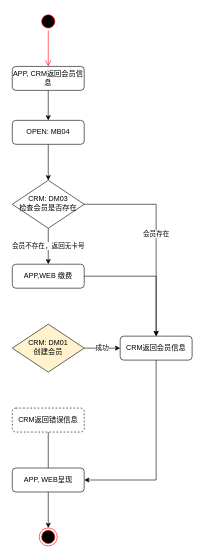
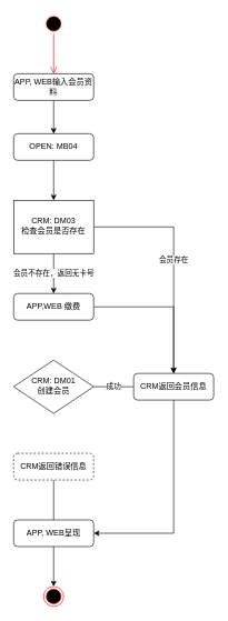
- <mxCell id="3" value="APP, CRM返回会员信息" style="rounded=1;whiteSpace=wrap;html=1;fontSize=12;glass=0;strokeWidth=1;shadow=0;" parent="1" vertex="1"><mxGeometry x="20" y="110" width="120" height="40" as="geometry" /></mxCell>
+ <mxCell id="3" value="APP, WEB输入会员资料" style="rounded=1;whiteSpace=wrap;html=1;fontSize=12;glass=0;strokeWidth=1;shadow=0;" parent="1" vertex="1"><mxGeometry x="20" y="110" width="120" height="40" as="geometry" /></mxCell>
- <mxCell id="8" value="CRM: DM03&lt;br&gt;检查会员是否存在" style="rhombus;whiteSpace=wrap;html=1;shadow=0;fontFamily=Helvetica;fontSize=12;align=center;strokeWidth=1;spacing=6;spacingTop=-4;" vertex="1" parent="1"><mxGeometry x="20" y="300" width="120" height="80" as="geometry" /></mxCell>
+ <mxCell id="8" value="CRM: DM03&lt;br&gt;检查会员是否存在" style="whiteSpace=wrap;html=1;shadow=0;fontFamily=Helvetica;fontSize=12;align=center;strokeWidth=1;spacing=6;spacingTop=-4;rounded=0;" vertex="1" parent="1"><mxGeometry x="20" y="300" width="120" height="80" as="geometry" /></mxCell>
- <mxCell id="12" value="CRM: DM01&lt;br&gt;创建会员" style="rhombus;whiteSpace=wrap;html=1;shadow=0;fontFamily=Helvetica;fontSize=12;align=center;strokeWidth=1;spacing=6;spacingTop=-4;fillColor=#fff2cc;" vertex="1" parent="1"><mxGeometry x="20" y="540" width="120" height="80" as="geometry" /></mxCell>
+ <mxCell id="12" value="CRM: DM01&lt;br&gt;创建会员" style="rhombus;whiteSpace=wrap;html=1;shadow=0;fontFamily=Helvetica;fontSize=12;align=center;strokeWidth=1;spacing=6;spacingTop=-4;" vertex="1" parent="1"><mxGeometry x="20" y="540" width="120" height="80" as="geometry" /></mxCell>
- <mxCell id="11" value="成功" style="edgeStyle=orthogonalEdgeStyle;rounded=0;orthogonalLoop=1;jettySize=auto;html=1;" edge="1" parent="1" source="12" target="14"><mxGeometry relative="1" as="geometry" /></mxCell>
+ <mxCell id="11" value="成功" style="edgeStyle=orthogonalEdgeStyle;rounded=0;orthogonalLoop=1;jettySize=auto;html=1;endArrow=none;" edge="1" parent="1" source="12" target="14"><mxGeometry relative="1" as="geometry" /></mxCell>
